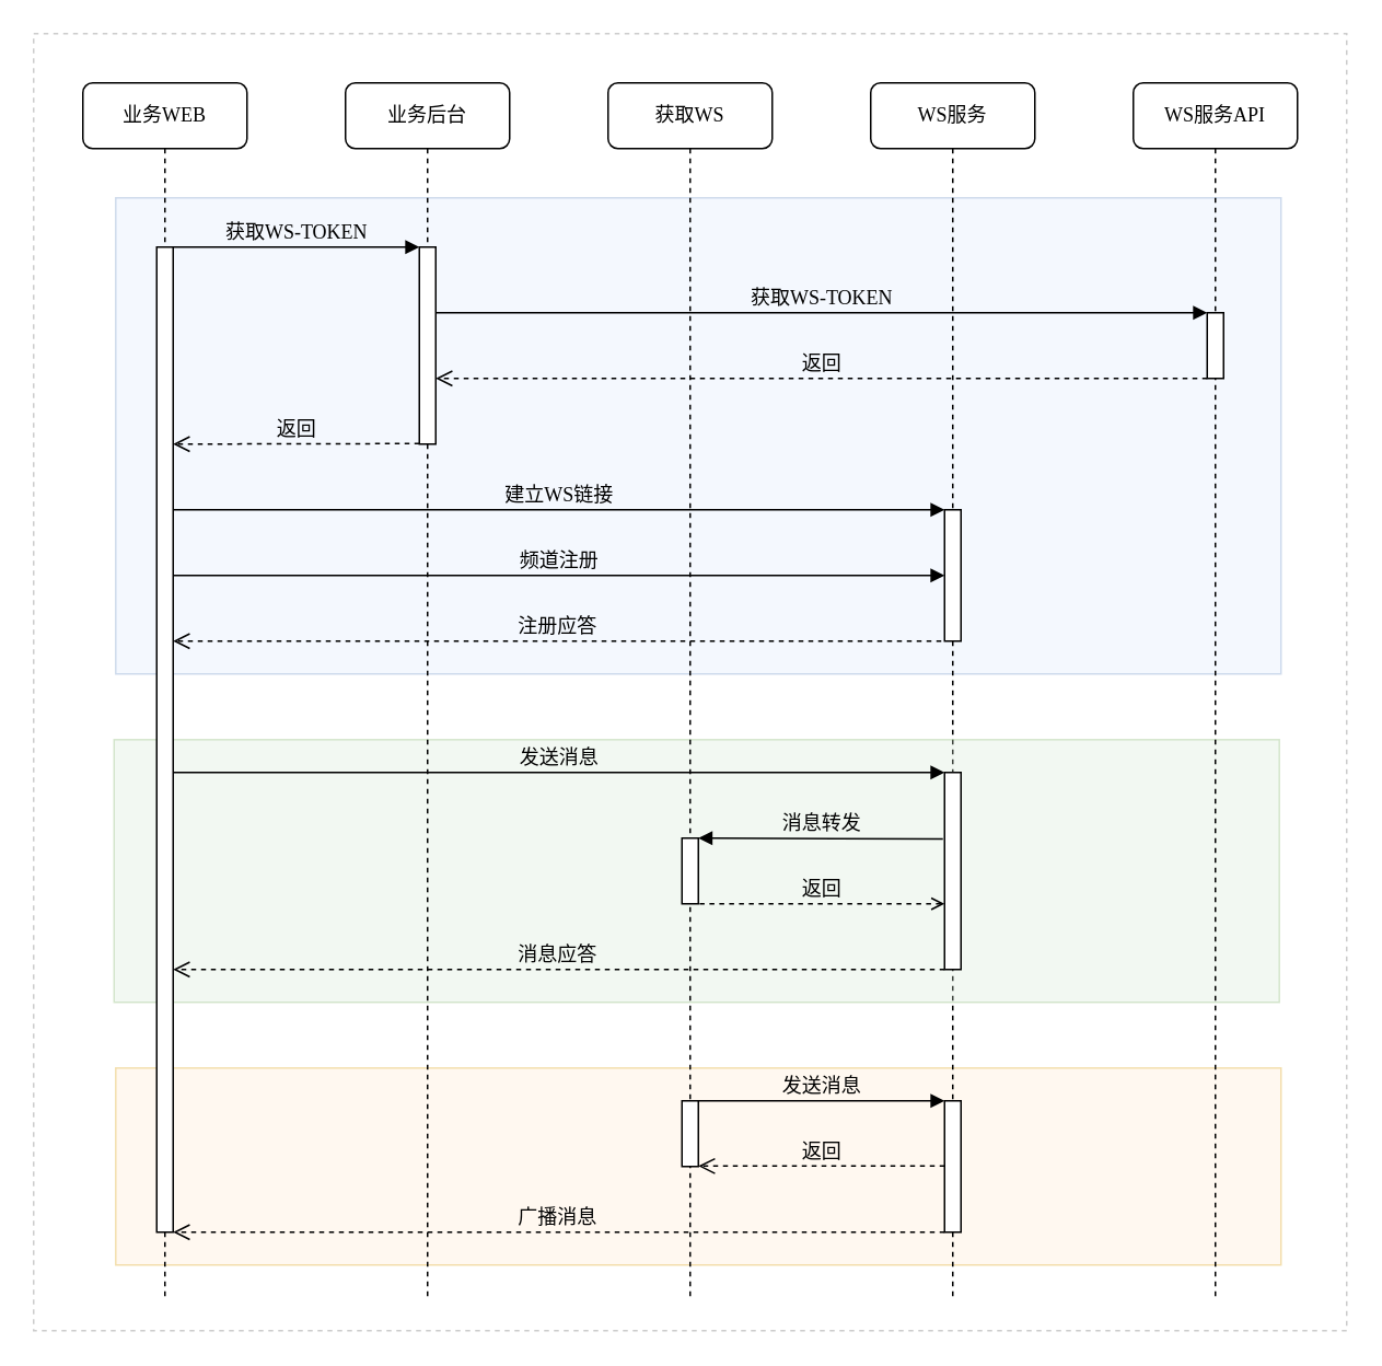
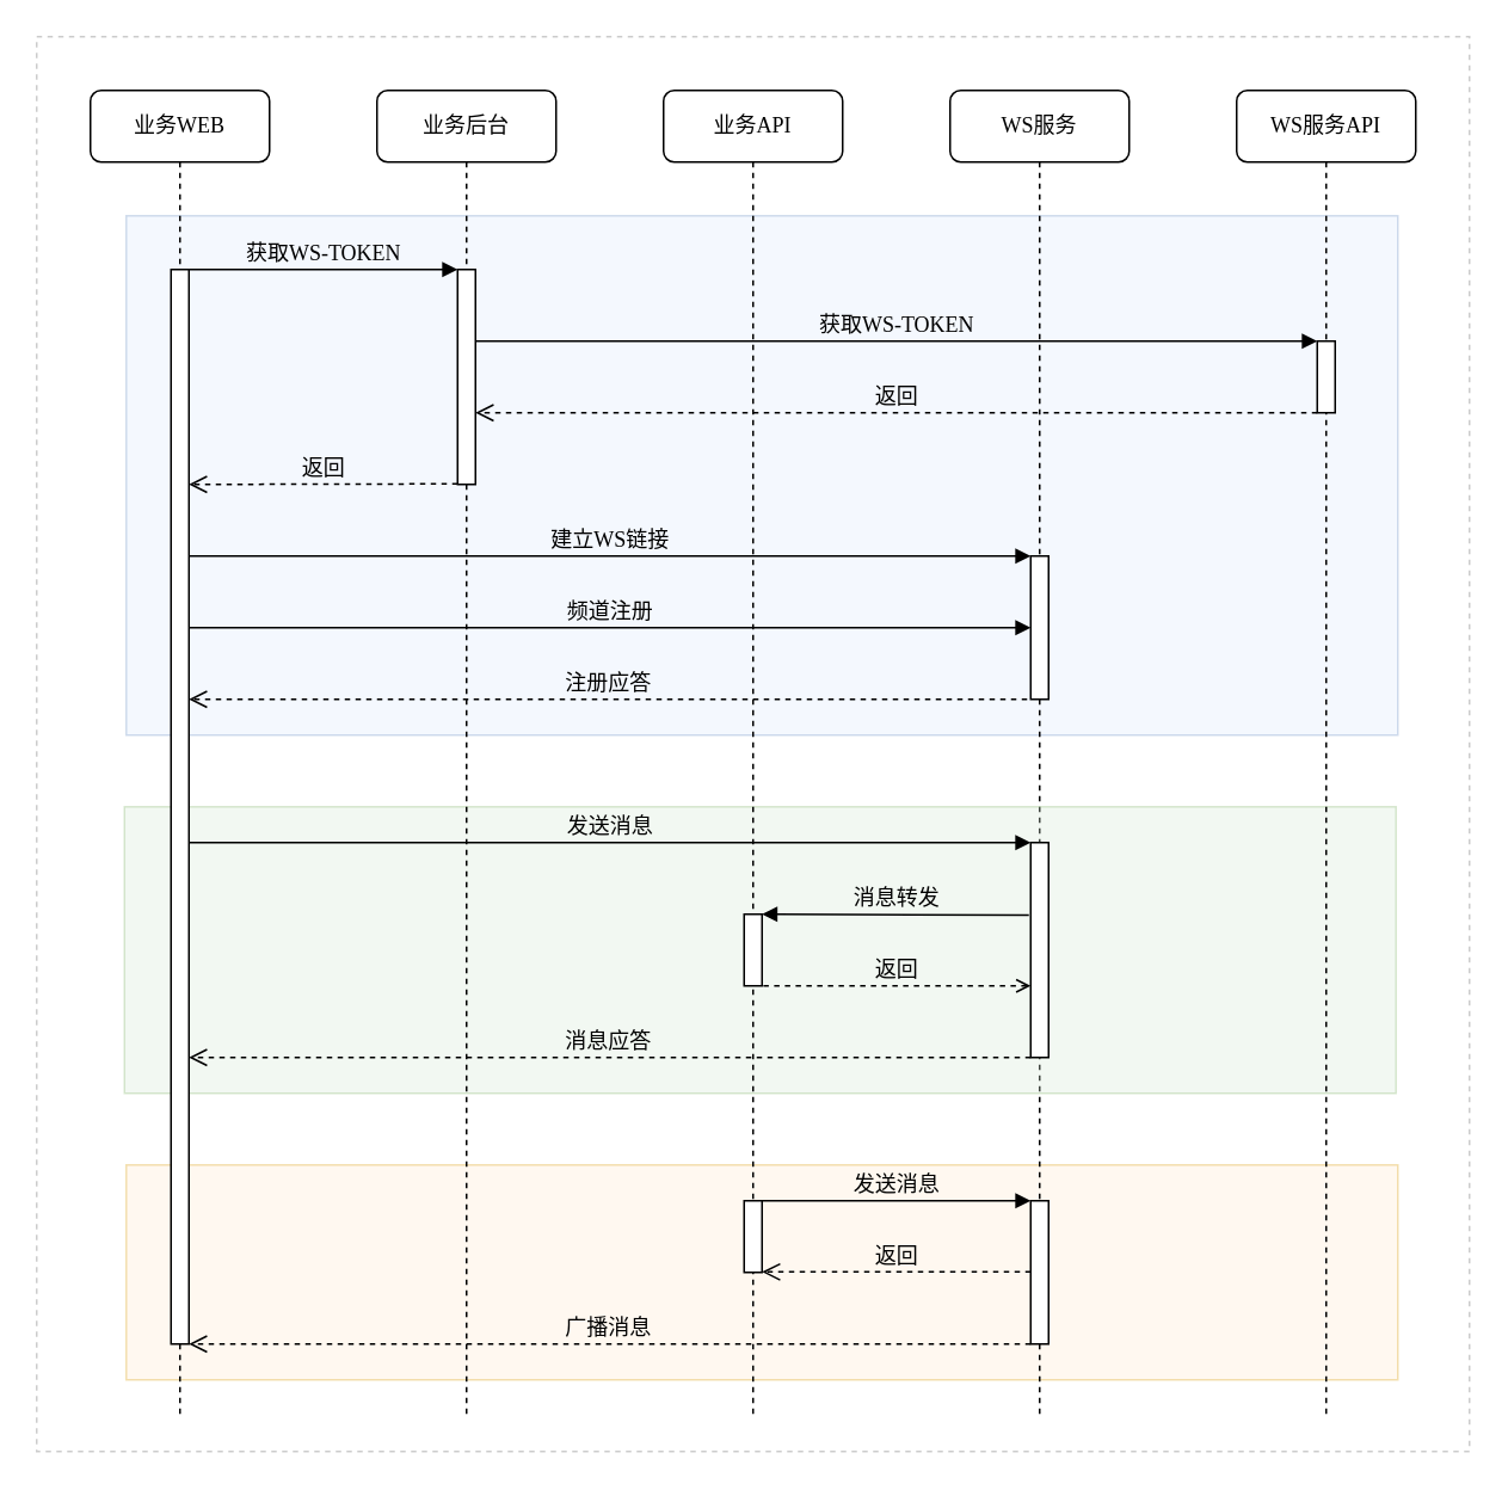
- <mxCell id="14" value="获取WS" style="shape=umlLifeline;perimeter=lifelinePerimeter;whiteSpace=wrap;html=1;container=1;collapsible=0;recursiveResize=0;outlineConnect=0;rounded=1;shadow=0;comic=0;labelBackgroundColor=none;strokeWidth=1;fontFamily=Verdana;fontSize=12;align=center;" vertex="1" parent="1"><mxGeometry x="370" y="50" width="100" height="740" as="geometry" /></mxCell>
+ <mxCell id="14" value="业务API" style="shape=umlLifeline;perimeter=lifelinePerimeter;whiteSpace=wrap;html=1;container=1;collapsible=0;recursiveResize=0;outlineConnect=0;rounded=1;shadow=0;comic=0;labelBackgroundColor=none;strokeWidth=1;fontFamily=Verdana;fontSize=12;align=center;" vertex="1" parent="1"><mxGeometry x="370" y="50" width="100" height="740" as="geometry" /></mxCell>
